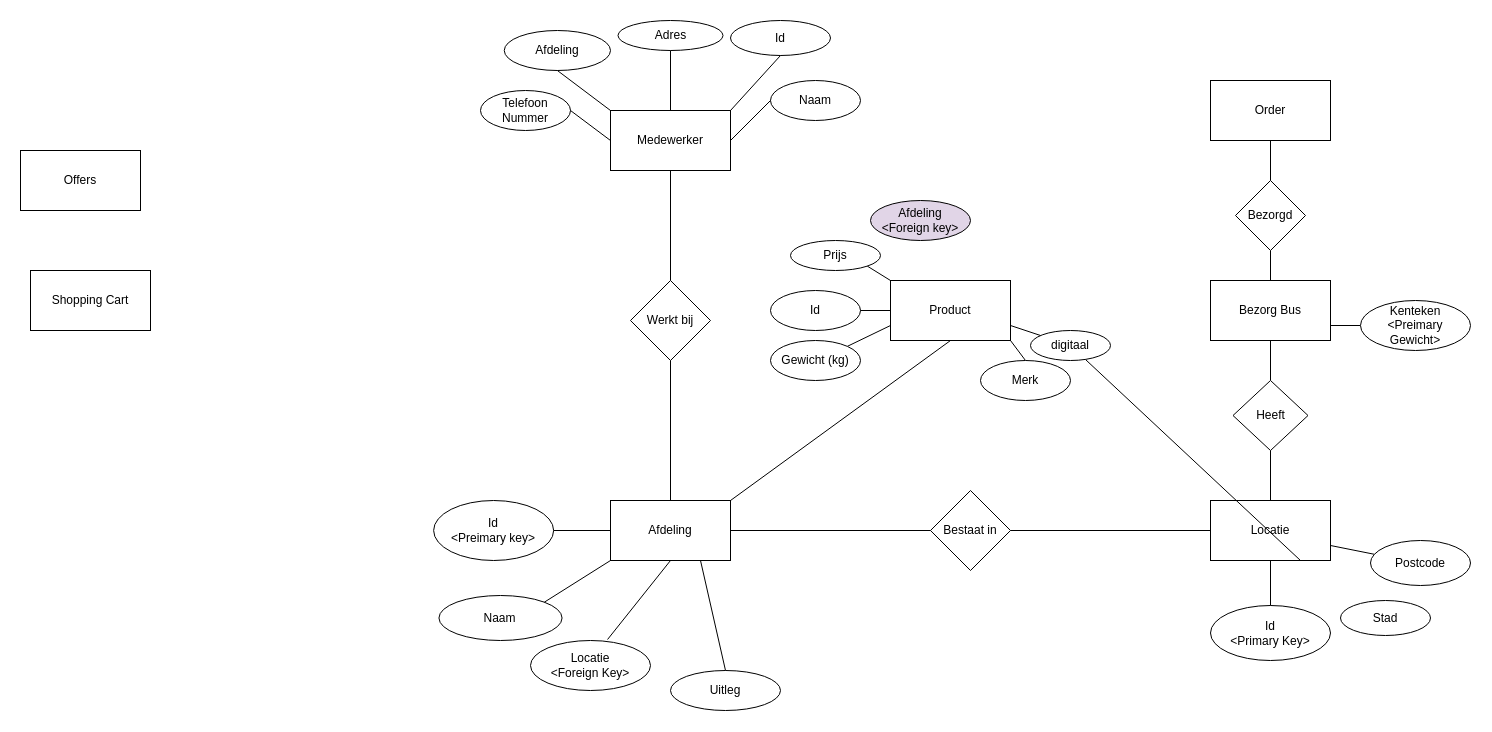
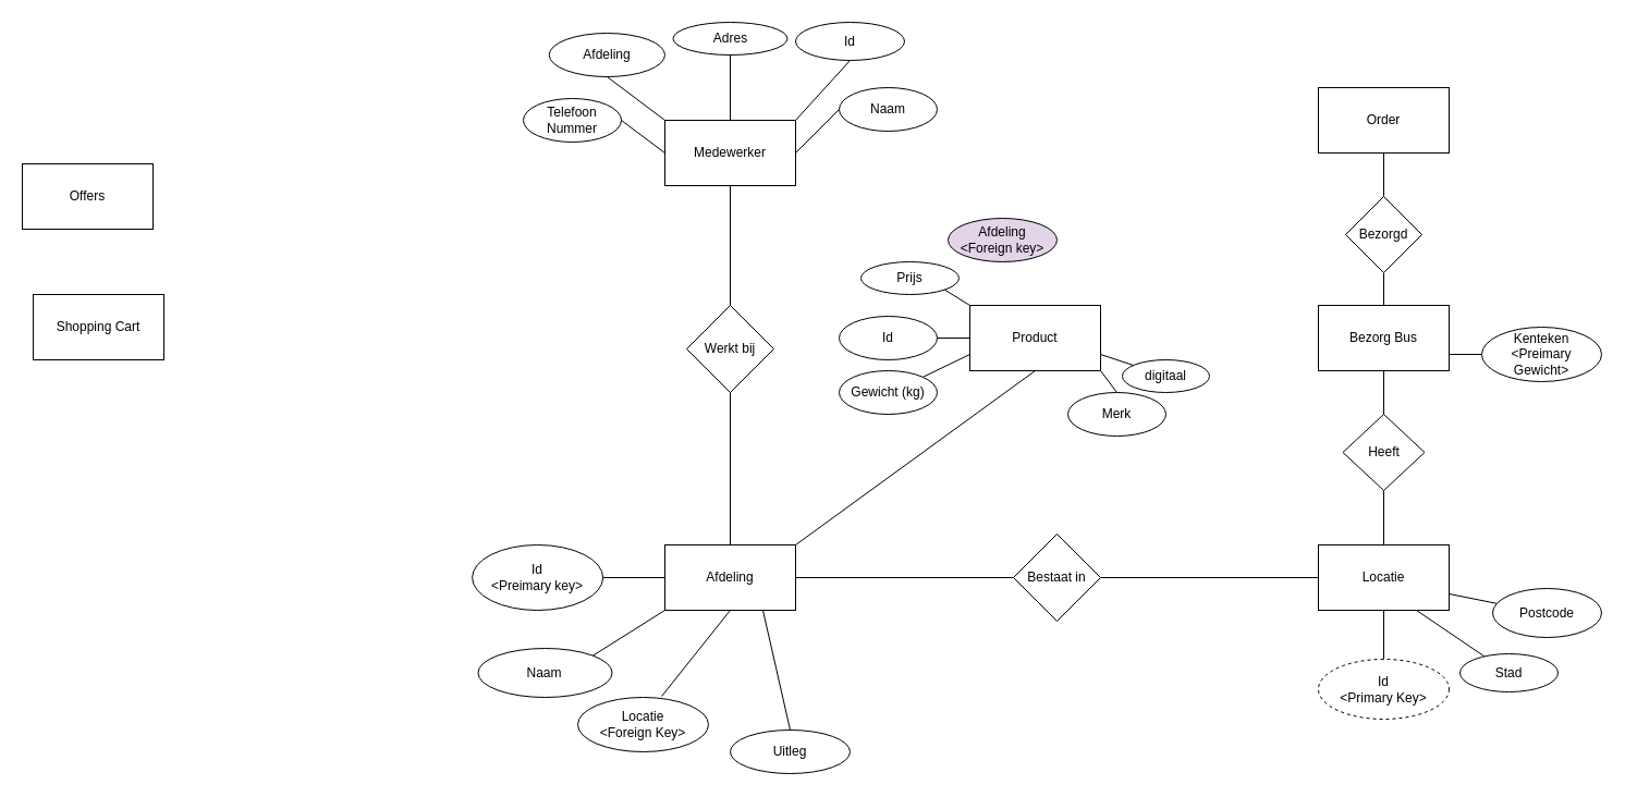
- <mxCell id="41" value="" style="endArrow=none;html=1;rounded=0;exitX=0.75;exitY=1;exitDx=0;exitDy=0;" edge="1" parent="1" source="7" target="56"><mxGeometry width="50" height="50" relative="1" as="geometry"><mxPoint x="900" y="580" as="sourcePoint" /><mxPoint x="1370" y="610" as="targetPoint" /></mxGeometry></mxCell>
+ <mxCell id="41" value="" style="endArrow=none;html=1;rounded=0;exitX=0.75;exitY=1;exitDx=0;exitDy=0;" edge="1" parent="1" source="7" target="42"><mxGeometry width="50" height="50" relative="1" as="geometry"><mxPoint x="900" y="580" as="sourcePoint" /><mxPoint x="1370" y="610" as="targetPoint" /></mxGeometry></mxCell>
- <mxCell id="31" value="Id&lt;br&gt;&amp;lt;Primary Key&amp;gt;" style="ellipse;whiteSpace=wrap;html=1;rounded=0;" vertex="1" parent="1"><mxGeometry x="1210" y="605" width="120" height="55" as="geometry" /></mxCell>
+ <mxCell id="31" value="Id&lt;br&gt;&amp;lt;Primary Key&amp;gt;" style="ellipse;whiteSpace=wrap;html=1;rounded=0;dashed=1;" vertex="1" parent="1"><mxGeometry x="1210" y="605" width="120" height="55" as="geometry" /></mxCell>
